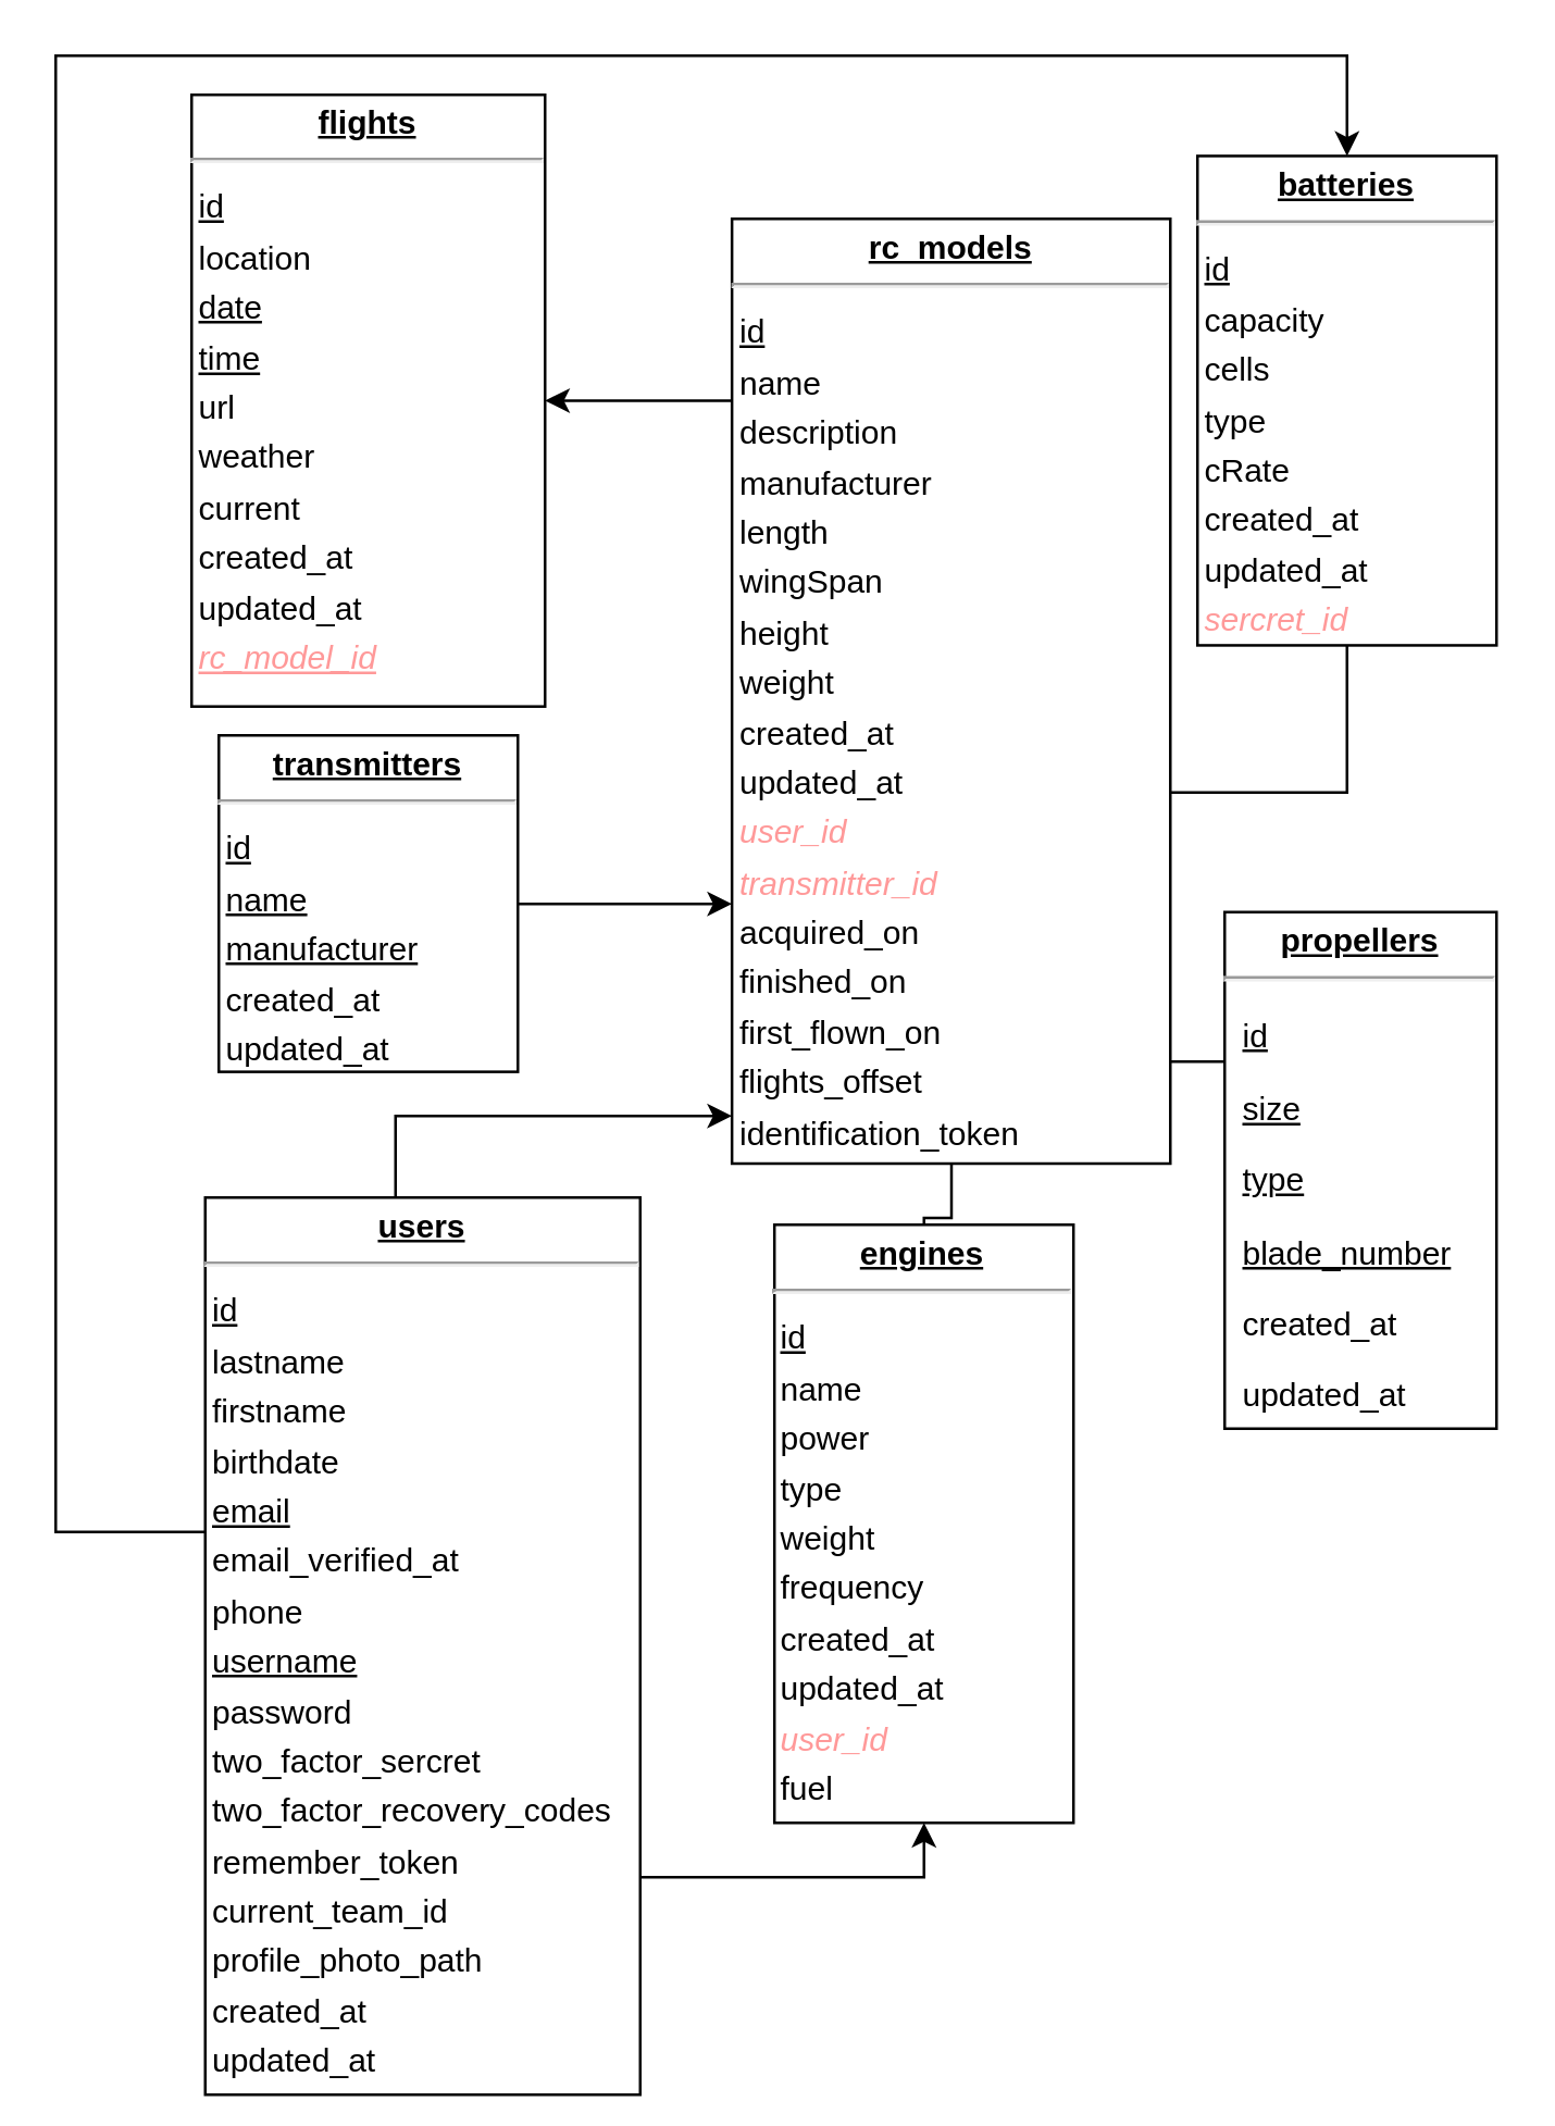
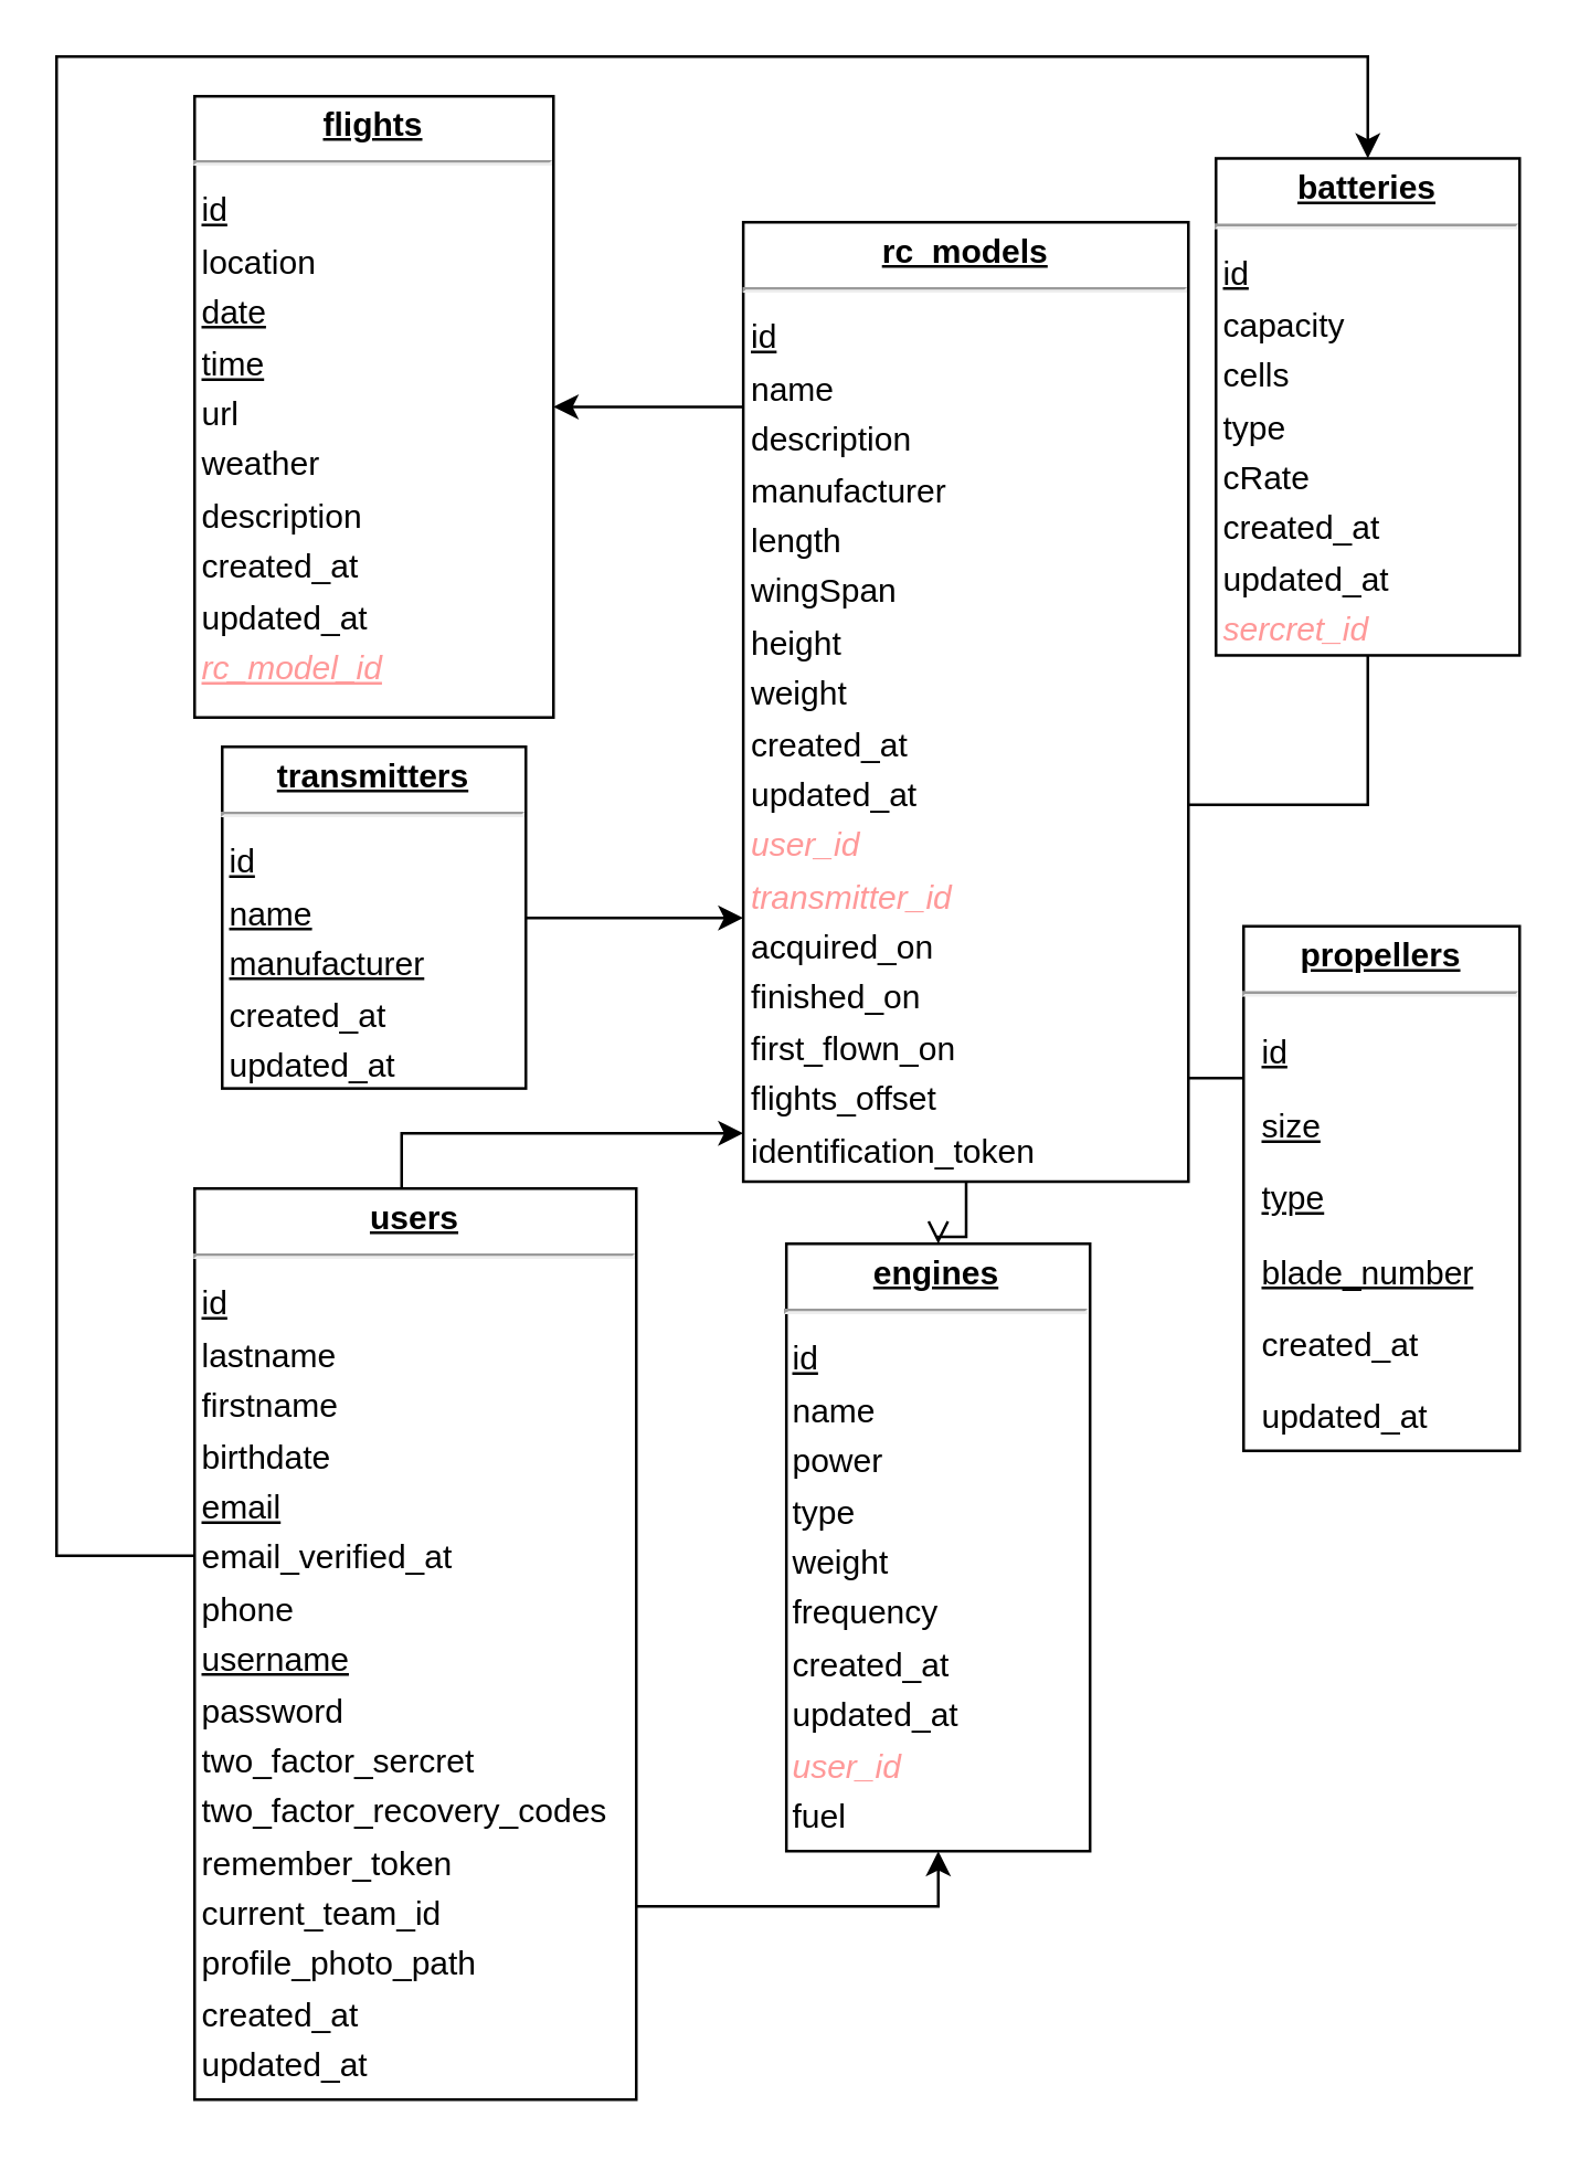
- <mxCell id="16" value="&lt;p style=&quot;margin: 0px ; margin-top: 4px ; text-align: center ; text-decoration: underline&quot;&gt;&lt;b&gt;flights&lt;/b&gt;&lt;/p&gt;&lt;hr&gt;&lt;p style=&quot;border-color: var(--border-color); margin: 0px 0px 0px 8px;&quot;&gt;&lt;/p&gt;&lt;table align=&quot;left&quot;&gt;&lt;tbody&gt;&lt;tr&gt;&lt;td&gt;&lt;u&gt;id&lt;/u&gt;&lt;/td&gt;&lt;td&gt;&lt;br&gt;&lt;/td&gt;&lt;/tr&gt;&lt;tr&gt;&lt;td&gt;location&lt;br&gt;&lt;/td&gt;&lt;td&gt;&lt;br&gt;&lt;/td&gt;&lt;/tr&gt;&lt;tr&gt;&lt;td&gt;&lt;u&gt;date&lt;/u&gt;&lt;/td&gt;&lt;td&gt;&lt;br&gt;&lt;/td&gt;&lt;/tr&gt;&lt;tr&gt;&lt;td&gt;&lt;u&gt;time&lt;/u&gt;&lt;/td&gt;&lt;td&gt;&lt;br&gt;&lt;/td&gt;&lt;/tr&gt;&lt;tr&gt;&lt;td&gt;url&lt;/td&gt;&lt;td&gt;&lt;br&gt;&lt;/td&gt;&lt;/tr&gt;&lt;tr&gt;&lt;td&gt;weather&lt;/td&gt;&lt;td&gt;&lt;br&gt;&lt;/td&gt;&lt;/tr&gt;&lt;tr&gt;&lt;td&gt;current&lt;/td&gt;&lt;td&gt;&lt;br&gt;&lt;/td&gt;&lt;/tr&gt;&lt;tr&gt;&lt;td&gt;created_at&lt;/td&gt;&lt;td&gt;&lt;br&gt;&lt;/td&gt;&lt;/tr&gt;&lt;tr&gt;&lt;td&gt;updated_at&lt;br&gt;&lt;/td&gt;&lt;td&gt;&lt;br&gt;&lt;/td&gt;&lt;/tr&gt;&lt;tr&gt;&lt;td&gt;&lt;i&gt;&lt;font color=&quot;#ff9999&quot;&gt;&lt;u&gt;rc_model_id&lt;/u&gt;&lt;br&gt;&lt;/font&gt;&lt;/i&gt;&lt;/td&gt;&lt;td&gt;&lt;br&gt;&lt;/td&gt;&lt;/tr&gt;&lt;/tbody&gt;&lt;/table&gt;&lt;p&gt;&lt;/p&gt;&lt;table&gt;&lt;tbody&gt;&lt;/tbody&gt;&lt;/table&gt;" style="verticalAlign=top;align=left;overflow=fill;fontSize=12;fontFamily=Helvetica;html=1;rounded=0;shadow=0;comic=0;labelBackgroundColor=none;strokeWidth=1" parent="1" vertex="1"><mxGeometry x="70" y="34.38" width="130" height="225" as="geometry" /></mxCell>
+ <mxCell id="16" value="&lt;p style=&quot;margin: 0px ; margin-top: 4px ; text-align: center ; text-decoration: underline&quot;&gt;&lt;b&gt;flights&lt;/b&gt;&lt;/p&gt;&lt;hr&gt;&lt;p style=&quot;border-color: var(--border-color); margin: 0px 0px 0px 8px;&quot;&gt;&lt;/p&gt;&lt;table align=&quot;left&quot;&gt;&lt;tbody&gt;&lt;tr&gt;&lt;td&gt;&lt;u&gt;id&lt;/u&gt;&lt;/td&gt;&lt;td&gt;&lt;br&gt;&lt;/td&gt;&lt;/tr&gt;&lt;tr&gt;&lt;td&gt;location&lt;br&gt;&lt;/td&gt;&lt;td&gt;&lt;br&gt;&lt;/td&gt;&lt;/tr&gt;&lt;tr&gt;&lt;td&gt;&lt;u&gt;date&lt;/u&gt;&lt;/td&gt;&lt;td&gt;&lt;br&gt;&lt;/td&gt;&lt;/tr&gt;&lt;tr&gt;&lt;td&gt;&lt;u&gt;time&lt;/u&gt;&lt;/td&gt;&lt;td&gt;&lt;br&gt;&lt;/td&gt;&lt;/tr&gt;&lt;tr&gt;&lt;td&gt;url&lt;/td&gt;&lt;td&gt;&lt;br&gt;&lt;/td&gt;&lt;/tr&gt;&lt;tr&gt;&lt;td&gt;weather&lt;/td&gt;&lt;td&gt;&lt;br&gt;&lt;/td&gt;&lt;/tr&gt;&lt;tr&gt;&lt;td&gt;description&lt;/td&gt;&lt;td&gt;&lt;br&gt;&lt;/td&gt;&lt;/tr&gt;&lt;tr&gt;&lt;td&gt;created_at&lt;/td&gt;&lt;td&gt;&lt;br&gt;&lt;/td&gt;&lt;/tr&gt;&lt;tr&gt;&lt;td&gt;updated_at&lt;br&gt;&lt;/td&gt;&lt;td&gt;&lt;br&gt;&lt;/td&gt;&lt;/tr&gt;&lt;tr&gt;&lt;td&gt;&lt;i&gt;&lt;font color=&quot;#ff9999&quot;&gt;&lt;u&gt;rc_model_id&lt;/u&gt;&lt;br&gt;&lt;/font&gt;&lt;/i&gt;&lt;/td&gt;&lt;td&gt;&lt;br&gt;&lt;/td&gt;&lt;/tr&gt;&lt;/tbody&gt;&lt;/table&gt;&lt;p&gt;&lt;/p&gt;&lt;table&gt;&lt;tbody&gt;&lt;/tbody&gt;&lt;/table&gt;" style="verticalAlign=top;align=left;overflow=fill;fontSize=12;fontFamily=Helvetica;html=1;rounded=0;shadow=0;comic=0;labelBackgroundColor=none;strokeWidth=1" parent="1" vertex="1"><mxGeometry x="70" y="34.38" width="130" height="225" as="geometry" /></mxCell>
- <mxCell id="7" style="edgeStyle=orthogonalEdgeStyle;rounded=0;orthogonalLoop=1;jettySize=auto;html=1;endArrow=none;endFill=0;" parent="1" source="9" target="11" edge="1"><mxGeometry relative="1" as="geometry" /></mxCell>
+ <mxCell id="7" style="edgeStyle=orthogonalEdgeStyle;rounded=0;orthogonalLoop=1;jettySize=auto;html=1;endArrow=open;endFill=0;" parent="1" source="9" target="11" edge="1"><mxGeometry relative="1" as="geometry" /></mxCell>
- <mxCell id="3" value="&lt;p style=&quot;margin: 0px ; margin-top: 4px ; text-align: center ; text-decoration: underline&quot;&gt;&lt;b&gt;users&lt;/b&gt;&lt;/p&gt;&lt;hr&gt;&lt;p style=&quot;border-color: var(--border-color); margin: 0px 0px 0px 8px;&quot;&gt;&lt;/p&gt;&lt;table align=&quot;left&quot;&gt;&lt;tbody&gt;&lt;tr&gt;&lt;td&gt;&lt;u&gt;id&lt;/u&gt;&lt;/td&gt;&lt;td&gt;&lt;br&gt;&lt;/td&gt;&lt;/tr&gt;&lt;tr&gt;&lt;td&gt;lastname&lt;/td&gt;&lt;td&gt;&lt;br&gt;&lt;/td&gt;&lt;/tr&gt;&lt;tr&gt;&lt;td&gt;firstname&lt;/td&gt;&lt;td&gt;&lt;br&gt;&lt;/td&gt;&lt;/tr&gt;&lt;tr&gt;&lt;td&gt;birthdate&lt;/td&gt;&lt;td&gt;&lt;br&gt;&lt;/td&gt;&lt;/tr&gt;&lt;tr&gt;&lt;td&gt;&lt;u&gt;email&lt;/u&gt;&lt;/td&gt;&lt;td&gt;&lt;br&gt;&lt;/td&gt;&lt;/tr&gt;&lt;tr&gt;&lt;td&gt;email_verified_at&lt;/td&gt;&lt;td&gt;&lt;br&gt;&lt;/td&gt;&lt;/tr&gt;&lt;tr&gt;&lt;td&gt;phone&lt;/td&gt;&lt;td&gt;&lt;br&gt;&lt;/td&gt;&lt;/tr&gt;&lt;tr&gt;&lt;td&gt;&lt;u&gt;username&lt;/u&gt;&lt;/td&gt;&lt;td&gt;&lt;br&gt;&lt;/td&gt;&lt;/tr&gt;&lt;tr&gt;&lt;td&gt;password&lt;/td&gt;&lt;td&gt;&lt;br&gt;&lt;/td&gt;&lt;/tr&gt;&lt;tr&gt;&lt;td&gt;two_factor_sercret&lt;br&gt;&lt;/td&gt;&lt;td&gt;&lt;br&gt;&lt;/td&gt;&lt;/tr&gt;&lt;tr&gt;&lt;td&gt;two_factor_recovery_codes&lt;br style=&quot;border-color: var(--border-color);&quot;&gt;&lt;/td&gt;&lt;td&gt;&lt;br&gt;&lt;/td&gt;&lt;/tr&gt;&lt;tr&gt;&lt;td&gt;remember_token&lt;br&gt;&lt;/td&gt;&lt;td&gt;&lt;br&gt;&lt;/td&gt;&lt;/tr&gt;&lt;tr&gt;&lt;td&gt;current_team_id&lt;br&gt;&lt;/td&gt;&lt;td&gt;&lt;br&gt;&lt;/td&gt;&lt;/tr&gt;&lt;tr&gt;&lt;td&gt;profile_photo_path&lt;br&gt;&lt;/td&gt;&lt;td&gt;&lt;br&gt;&lt;/td&gt;&lt;/tr&gt;&lt;tr&gt;&lt;td&gt;created_at&lt;br&gt;&lt;/td&gt;&lt;td&gt;&lt;br&gt;&lt;/td&gt;&lt;/tr&gt;&lt;tr&gt;&lt;td&gt;updated_at&lt;br&gt;&lt;/td&gt;&lt;td&gt;&lt;br&gt;&lt;/td&gt;&lt;/tr&gt;&lt;/tbody&gt;&lt;/table&gt;&lt;p&gt;&lt;/p&gt;&lt;table&gt;&lt;tbody&gt;&lt;/tbody&gt;&lt;/table&gt;" style="verticalAlign=top;align=left;overflow=fill;fontSize=12;fontFamily=Helvetica;html=1;rounded=0;shadow=0;comic=0;labelBackgroundColor=none;strokeWidth=1" parent="1" vertex="1"><mxGeometry x="75" y="440" width="160" height="330" as="geometry" /></mxCell>
+ <mxCell id="3" value="&lt;p style=&quot;margin: 0px ; margin-top: 4px ; text-align: center ; text-decoration: underline&quot;&gt;&lt;b&gt;users&lt;/b&gt;&lt;/p&gt;&lt;hr&gt;&lt;p style=&quot;border-color: var(--border-color); margin: 0px 0px 0px 8px;&quot;&gt;&lt;/p&gt;&lt;table align=&quot;left&quot;&gt;&lt;tbody&gt;&lt;tr&gt;&lt;td&gt;&lt;u&gt;id&lt;/u&gt;&lt;/td&gt;&lt;td&gt;&lt;br&gt;&lt;/td&gt;&lt;/tr&gt;&lt;tr&gt;&lt;td&gt;lastname&lt;/td&gt;&lt;td&gt;&lt;br&gt;&lt;/td&gt;&lt;/tr&gt;&lt;tr&gt;&lt;td&gt;firstname&lt;/td&gt;&lt;td&gt;&lt;br&gt;&lt;/td&gt;&lt;/tr&gt;&lt;tr&gt;&lt;td&gt;birthdate&lt;/td&gt;&lt;td&gt;&lt;br&gt;&lt;/td&gt;&lt;/tr&gt;&lt;tr&gt;&lt;td&gt;&lt;u&gt;email&lt;/u&gt;&lt;/td&gt;&lt;td&gt;&lt;br&gt;&lt;/td&gt;&lt;/tr&gt;&lt;tr&gt;&lt;td&gt;email_verified_at&lt;/td&gt;&lt;td&gt;&lt;br&gt;&lt;/td&gt;&lt;/tr&gt;&lt;tr&gt;&lt;td&gt;phone&lt;/td&gt;&lt;td&gt;&lt;br&gt;&lt;/td&gt;&lt;/tr&gt;&lt;tr&gt;&lt;td&gt;&lt;u&gt;username&lt;/u&gt;&lt;/td&gt;&lt;td&gt;&lt;br&gt;&lt;/td&gt;&lt;/tr&gt;&lt;tr&gt;&lt;td&gt;password&lt;/td&gt;&lt;td&gt;&lt;br&gt;&lt;/td&gt;&lt;/tr&gt;&lt;tr&gt;&lt;td&gt;two_factor_sercret&lt;br&gt;&lt;/td&gt;&lt;td&gt;&lt;br&gt;&lt;/td&gt;&lt;/tr&gt;&lt;tr&gt;&lt;td&gt;two_factor_recovery_codes&lt;br style=&quot;border-color: var(--border-color);&quot;&gt;&lt;/td&gt;&lt;td&gt;&lt;br&gt;&lt;/td&gt;&lt;/tr&gt;&lt;tr&gt;&lt;td&gt;remember_token&lt;br&gt;&lt;/td&gt;&lt;td&gt;&lt;br&gt;&lt;/td&gt;&lt;/tr&gt;&lt;tr&gt;&lt;td&gt;current_team_id&lt;br&gt;&lt;/td&gt;&lt;td&gt;&lt;br&gt;&lt;/td&gt;&lt;/tr&gt;&lt;tr&gt;&lt;td&gt;profile_photo_path&lt;br&gt;&lt;/td&gt;&lt;td&gt;&lt;br&gt;&lt;/td&gt;&lt;/tr&gt;&lt;tr&gt;&lt;td&gt;created_at&lt;br&gt;&lt;/td&gt;&lt;td&gt;&lt;br&gt;&lt;/td&gt;&lt;/tr&gt;&lt;tr&gt;&lt;td&gt;updated_at&lt;br&gt;&lt;/td&gt;&lt;td&gt;&lt;br&gt;&lt;/td&gt;&lt;/tr&gt;&lt;/tbody&gt;&lt;/table&gt;&lt;p&gt;&lt;/p&gt;&lt;table&gt;&lt;tbody&gt;&lt;/tbody&gt;&lt;/table&gt;" style="verticalAlign=top;align=left;overflow=fill;fontSize=12;fontFamily=Helvetica;html=1;rounded=0;shadow=0;comic=0;labelBackgroundColor=none;strokeWidth=1" parent="1" vertex="1"><mxGeometry x="70" y="430" width="160" height="330" as="geometry" /></mxCell>
